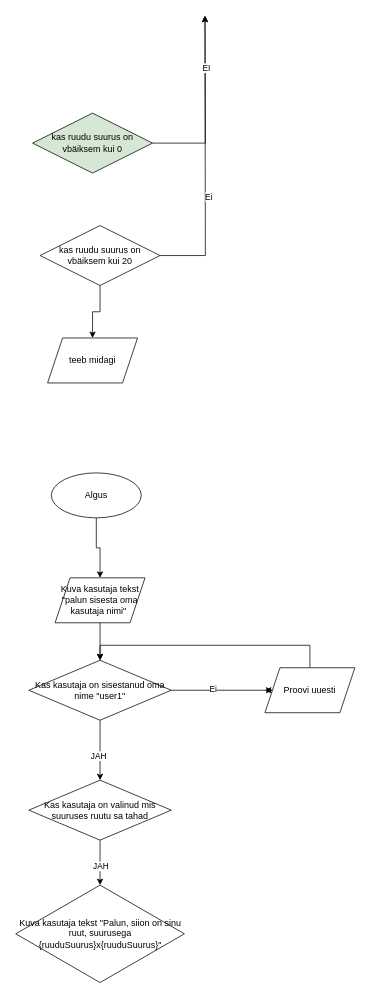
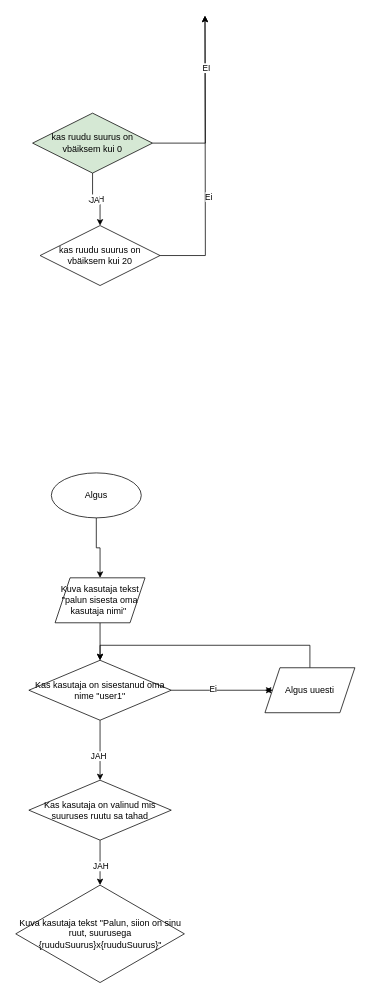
+ <mxCell id="2" value="JAH" style="edgeStyle=orthogonalEdgeStyle;rounded=0;orthogonalLoop=1;jettySize=auto;html=1;" parent="1" source="5" target="10" edge="1"><mxGeometry relative="1" as="geometry" /></mxCell>
+ <mxCell id="3" value="JA" style="edgeLabel;html=1;align=center;verticalAlign=middle;resizable=0;points=[];" parent="2" vertex="1" connectable="0"><mxGeometry x="-0.075" relative="1" as="geometry"><mxPoint as="offset" /></mxGeometry></mxCell>
- <mxCell id="9" style="edgeStyle=orthogonalEdgeStyle;rounded=0;orthogonalLoop=1;jettySize=auto;html=1;exitX=0.5;exitY=1;exitDx=0;exitDy=0;" parent="1" source="10" target="11" edge="1"><mxGeometry relative="1" as="geometry" /></mxCell>
- <mxCell id="11" value="teeb midagi" style="shape=parallelogram;perimeter=parallelogramPerimeter;whiteSpace=wrap;html=1;fixedSize=1;" parent="1" vertex="1"><mxGeometry x="63" y="450" width="120" height="60" as="geometry" /></mxCell>
- <mxCell id="27" value="Proovi uuesti" style="shape=parallelogram;perimeter=parallelogramPerimeter;whiteSpace=wrap;html=1;fixedSize=1;" vertex="1" parent="1"><mxGeometry x="353" y="890" width="120" height="60" as="geometry" /></mxCell>
+ <mxCell id="27" value="Algus uuesti" style="shape=parallelogram;perimeter=parallelogramPerimeter;whiteSpace=wrap;html=1;fixedSize=1;" vertex="1" parent="1"><mxGeometry x="353" y="890" width="120" height="60" as="geometry" /></mxCell>
